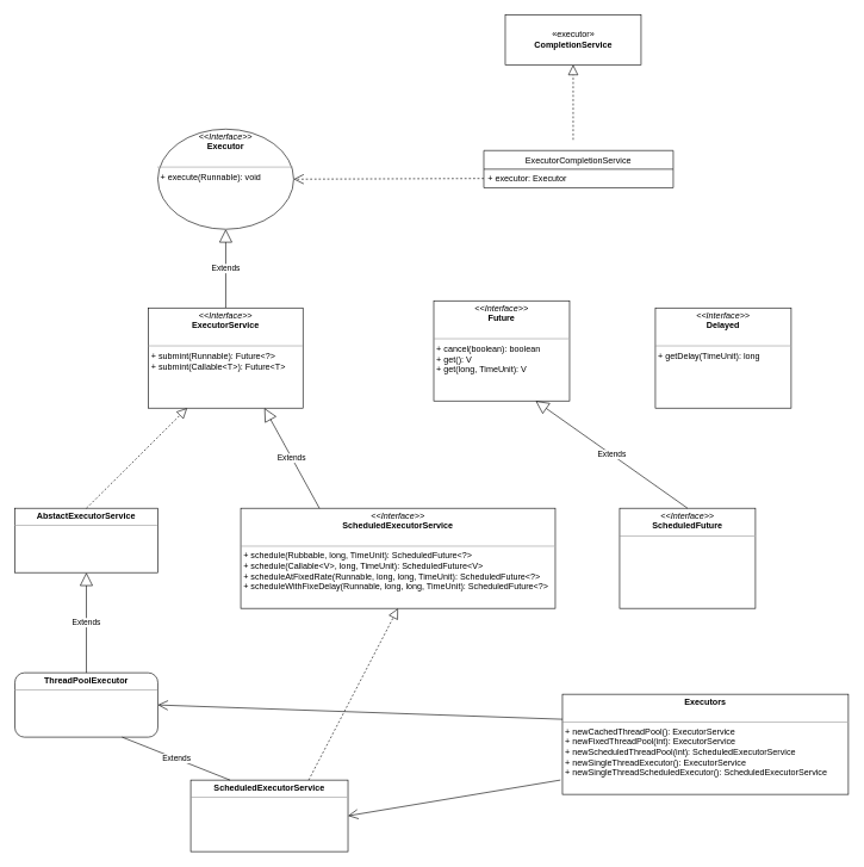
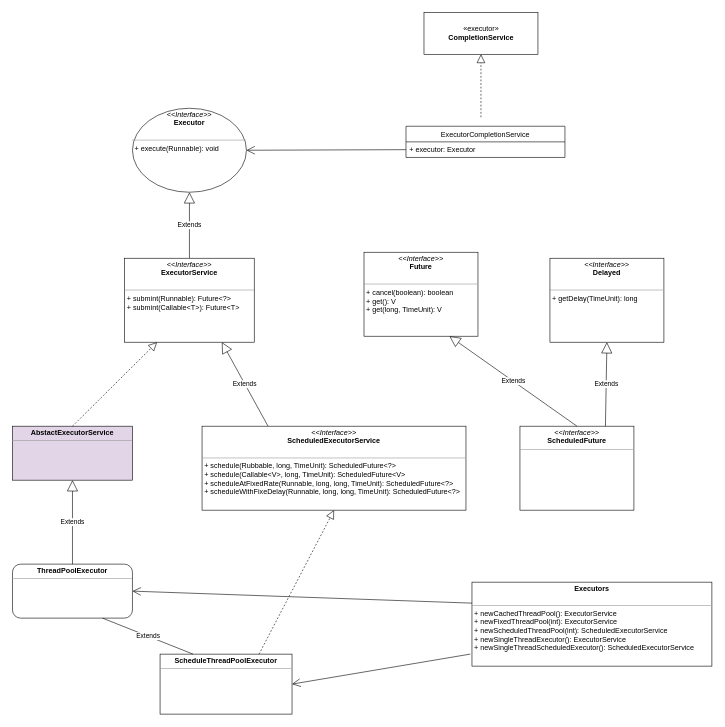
- <mxCell id="3" value="" style="endArrow=open;endFill=1;endSize=12;html=1;entryX=1;entryY=0.5;entryDx=0;entryDy=0;exitX=0;exitY=0.5;exitDx=0;exitDy=0;dashed=1;" edge="1" parent="1" source="9" target="2"><mxGeometry width="160" relative="1" as="geometry"><mxPoint x="636" y="250" as="sourcePoint" /><mxPoint x="606" y="370" as="targetPoint" /></mxGeometry></mxCell>
+ <mxCell id="3" value="" style="endArrow=open;endFill=1;endSize=12;html=1;entryX=1;entryY=0.5;entryDx=0;entryDy=0;exitX=0;exitY=0.5;exitDx=0;exitDy=0;" edge="1" parent="1" source="9" target="2"><mxGeometry width="160" relative="1" as="geometry"><mxPoint x="636" y="250" as="sourcePoint" /><mxPoint x="606" y="370" as="targetPoint" /></mxGeometry></mxCell>
+ <mxCell id="18" value="Extends" style="endArrow=block;endSize=16;endFill=0;html=1;entryX=0.5;entryY=1;entryDx=0;entryDy=0;exitX=0.75;exitY=0;exitDx=0;exitDy=0;" edge="1" parent="1" source="12" target="11"><mxGeometry width="160" relative="1" as="geometry"><mxPoint x="956" y="680" as="sourcePoint" /><mxPoint x="1046" y="600" as="targetPoint" /></mxGeometry></mxCell>
- <mxCell id="15" value="&lt;p style=&quot;margin: 0px ; margin-top: 4px ; text-align: center&quot;&gt;&lt;b&gt;AbstactExecutorService&lt;/b&gt;&lt;/p&gt;&lt;hr size=&quot;1&quot;&gt;&lt;p style=&quot;margin: 0px ; margin-left: 4px&quot;&gt;&lt;/p&gt;" style="verticalAlign=top;align=left;overflow=fill;fontSize=12;fontFamily=Helvetica;html=1;" vertex="1" parent="1"><mxGeometry x="20" y="710" width="200" height="90" as="geometry" /></mxCell>
+ <mxCell id="15" value="&lt;p style=&quot;margin: 0px ; margin-top: 4px ; text-align: center&quot;&gt;&lt;b&gt;AbstactExecutorService&lt;/b&gt;&lt;/p&gt;&lt;hr size=&quot;1&quot;&gt;&lt;p style=&quot;margin: 0px ; margin-left: 4px&quot;&gt;&lt;/p&gt;" style="verticalAlign=top;align=left;overflow=fill;fontSize=12;fontFamily=Helvetica;html=1;fillColor=#e1d5e7;" vertex="1" parent="1"><mxGeometry x="20" y="710" width="200" height="90" as="geometry" /></mxCell>
- <mxCell id="17" value="&lt;p style=&quot;margin: 0px ; margin-top: 4px ; text-align: center&quot;&gt;&lt;b&gt;ScheduledExecutorService&lt;/b&gt;&lt;/p&gt;&lt;hr size=&quot;1&quot;&gt;&lt;p style=&quot;margin: 0px ; margin-left: 4px&quot;&gt;&lt;/p&gt;" style="verticalAlign=top;align=left;overflow=fill;fontSize=12;fontFamily=Helvetica;html=1;" vertex="1" parent="1"><mxGeometry x="266" y="1090" width="220" height="100" as="geometry" /></mxCell>
+ <mxCell id="17" value="&lt;p style=&quot;margin: 0px ; margin-top: 4px ; text-align: center&quot;&gt;&lt;b&gt;ScheduleThreadPoolExecutor&lt;/b&gt;&lt;/p&gt;&lt;hr size=&quot;1&quot;&gt;&lt;p style=&quot;margin: 0px ; margin-left: 4px&quot;&gt;&lt;/p&gt;" style="verticalAlign=top;align=left;overflow=fill;fontSize=12;fontFamily=Helvetica;html=1;" vertex="1" parent="1"><mxGeometry x="266" y="1090" width="220" height="100" as="geometry" /></mxCell>
